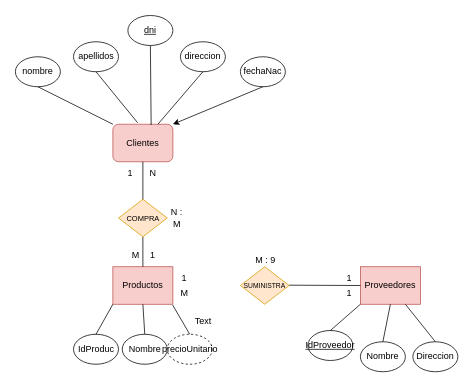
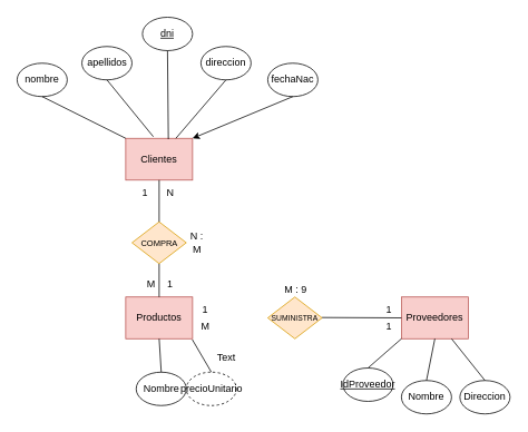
- <mxCell id="2" value="Clientes" style="whiteSpace=wrap;html=1;fillColor=#f8cecc;strokeColor=#b85450;rounded=1;" vertex="1" parent="1"><mxGeometry x="150" y="165" width="80" height="50" as="geometry" /></mxCell>
+ <mxCell id="2" value="Clientes" style="rounded=0;whiteSpace=wrap;html=1;fillColor=#f8cecc;strokeColor=#b85450;" vertex="1" parent="1"><mxGeometry x="150" y="165" width="80" height="50" as="geometry" /></mxCell>
- <mxCell id="23" value="" style="endArrow=none;html=1;rounded=0;entryX=0;entryY=1;entryDx=0;entryDy=0;exitX=0.5;exitY=0;exitDx=0;exitDy=0;" edge="1" parent="1" source="21" target="13"><mxGeometry width="50" height="50" relative="1" as="geometry"><mxPoint x="340" y="325" as="sourcePoint" /><mxPoint x="390" y="275" as="targetPoint" /></mxGeometry></mxCell>
- <mxCell id="21" value="IdProduc" style="ellipse;whiteSpace=wrap;html=1;" vertex="1" parent="1"><mxGeometry x="97.5" y="445" width="60" height="40" as="geometry" /></mxCell>
